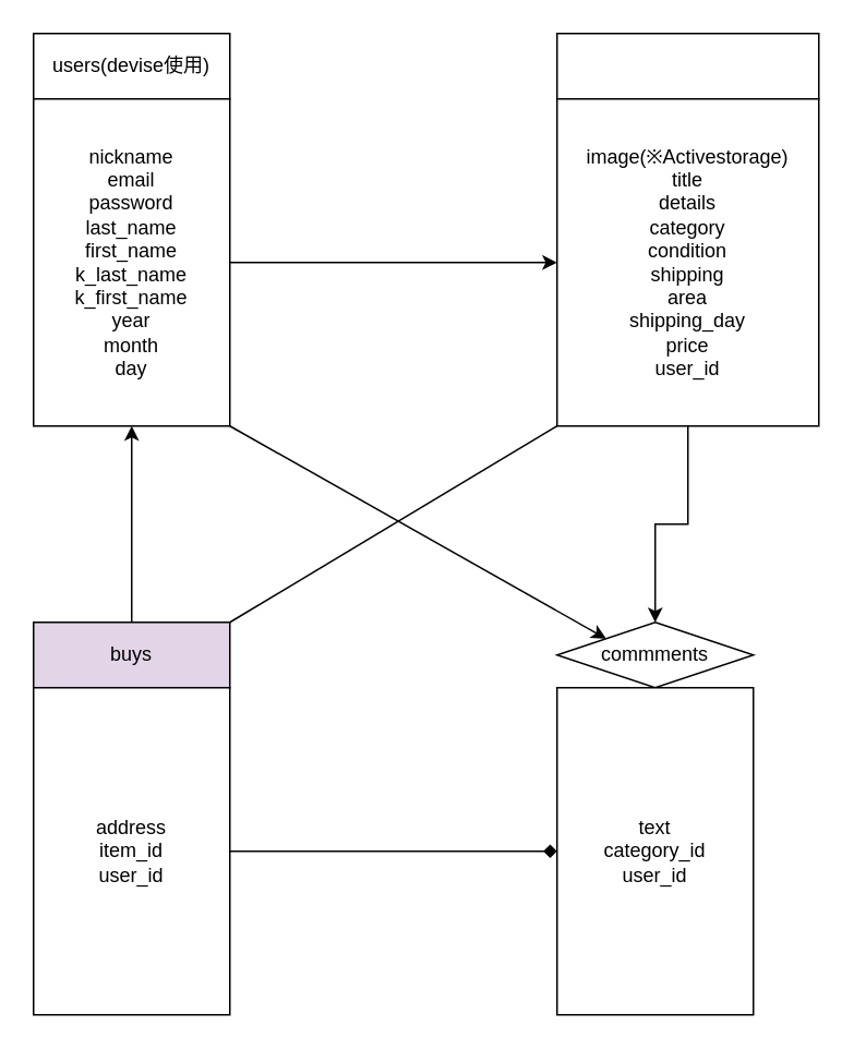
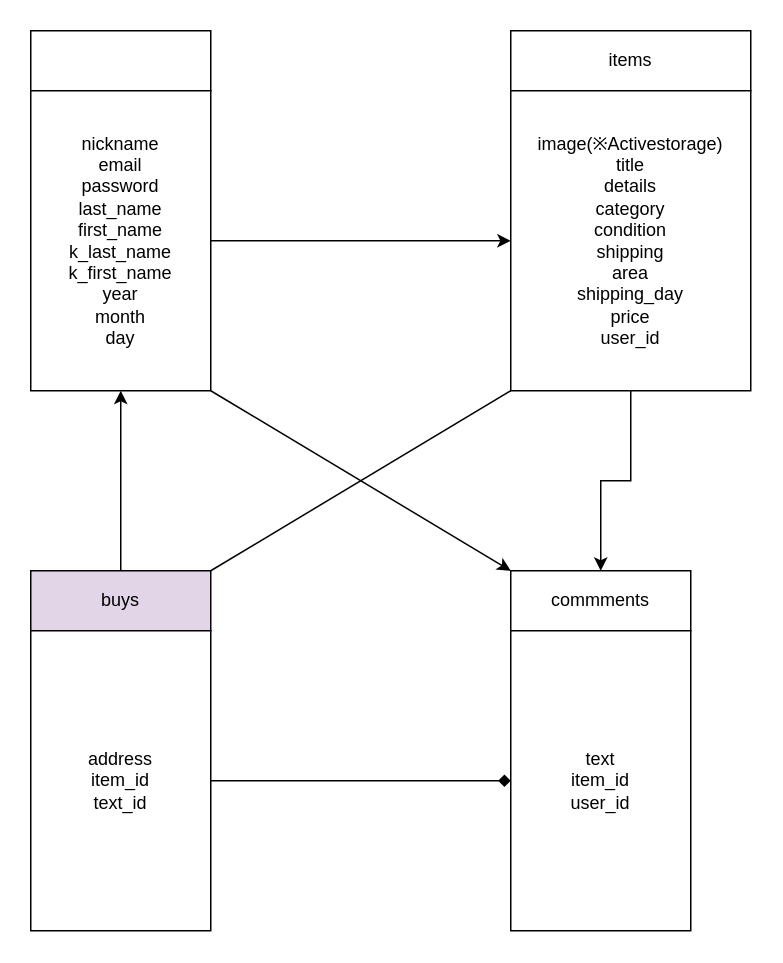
- <mxCell id="5" value="users(devise使用)" style="text;html=1;strokeColor=none;fillColor=none;align=center;verticalAlign=middle;whiteSpace=wrap;rounded=0;" vertex="1" parent="2"><mxGeometry width="120" height="40" as="geometry" /></mxCell>
+ <mxCell id="10" value="items" style="text;html=1;strokeColor=none;fillColor=none;align=center;verticalAlign=middle;whiteSpace=wrap;rounded=0;" vertex="1" parent="7"><mxGeometry width="160" height="40" as="geometry" /></mxCell>
- <mxCell id="17" value="commments" style="rhombus;whiteSpace=wrap;html=1;" vertex="1" parent="16"><mxGeometry width="120" height="40" as="geometry" /></mxCell>
+ <mxCell id="17" value="commments" style="rounded=0;whiteSpace=wrap;html=1;" vertex="1" parent="16"><mxGeometry width="120" height="40" as="geometry" /></mxCell>
- <mxCell id="15" value="address&lt;br&gt;item_id&lt;br&gt;user_id" style="text;html=1;strokeColor=none;fillColor=none;align=center;verticalAlign=middle;whiteSpace=wrap;rounded=0;" vertex="1" parent="12"><mxGeometry y="40" width="120" height="200" as="geometry" /></mxCell>
+ <mxCell id="15" value="address&lt;br&gt;item_id&lt;br&gt;text_id" style="text;html=1;strokeColor=none;fillColor=none;align=center;verticalAlign=middle;whiteSpace=wrap;rounded=0;" vertex="1" parent="12"><mxGeometry y="40" width="120" height="200" as="geometry" /></mxCell>
- <mxCell id="19" value="text&lt;br&gt;category_id&lt;br&gt;user_id" style="text;html=1;strokeColor=none;fillColor=none;align=center;verticalAlign=middle;whiteSpace=wrap;rounded=0;" vertex="1" parent="16"><mxGeometry y="40" width="120" height="200" as="geometry" /></mxCell>
+ <mxCell id="19" value="text&lt;br&gt;item_id&lt;br&gt;user_id" style="text;html=1;strokeColor=none;fillColor=none;align=center;verticalAlign=middle;whiteSpace=wrap;rounded=0;" vertex="1" parent="16"><mxGeometry y="40" width="120" height="200" as="geometry" /></mxCell>
